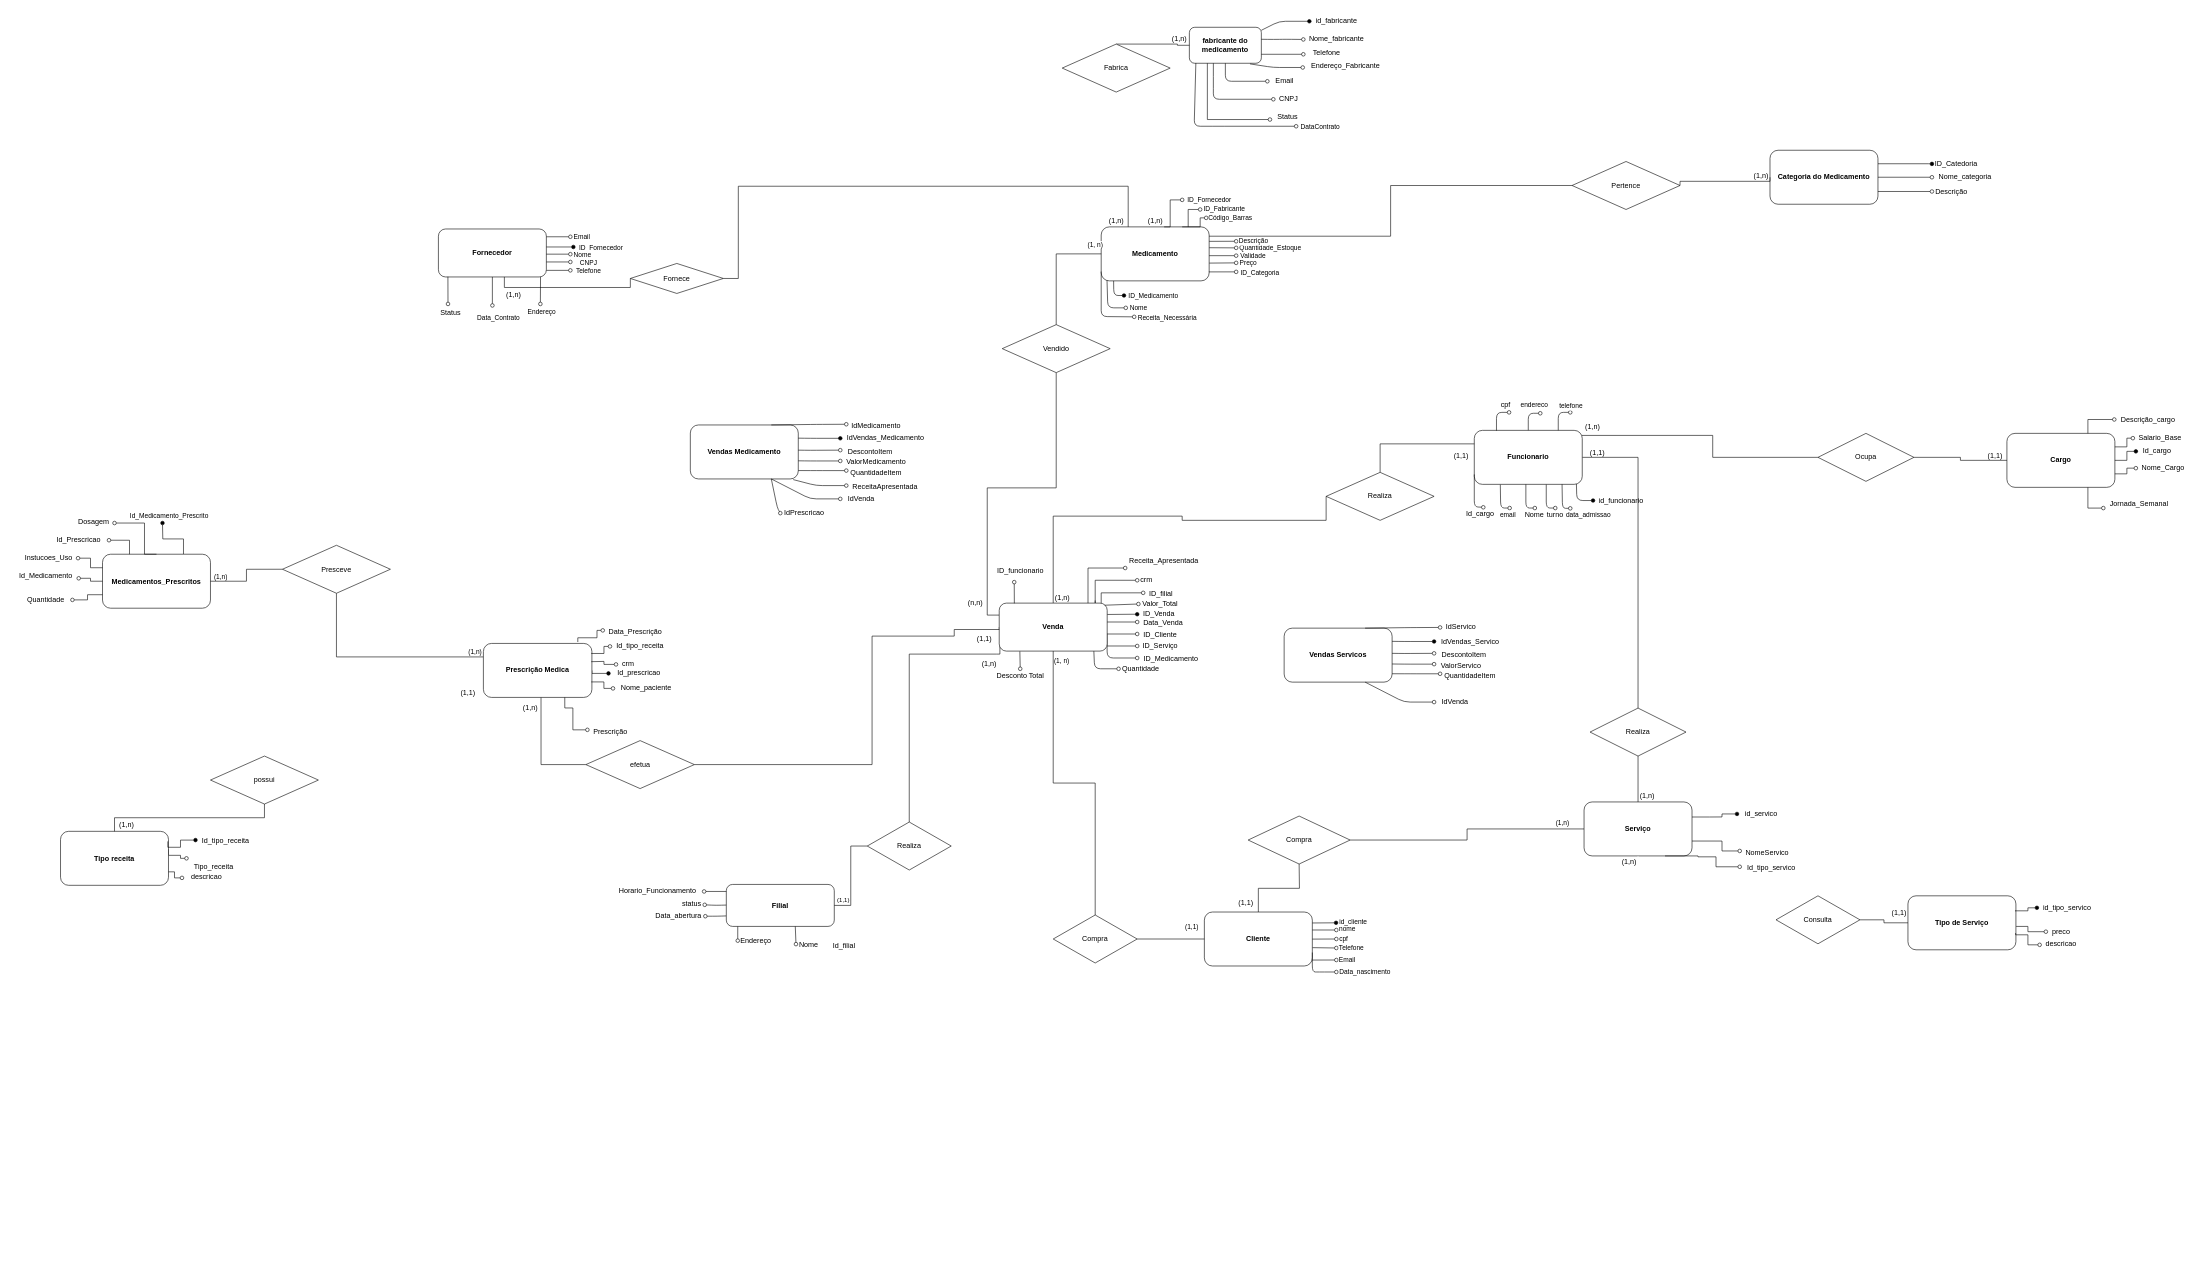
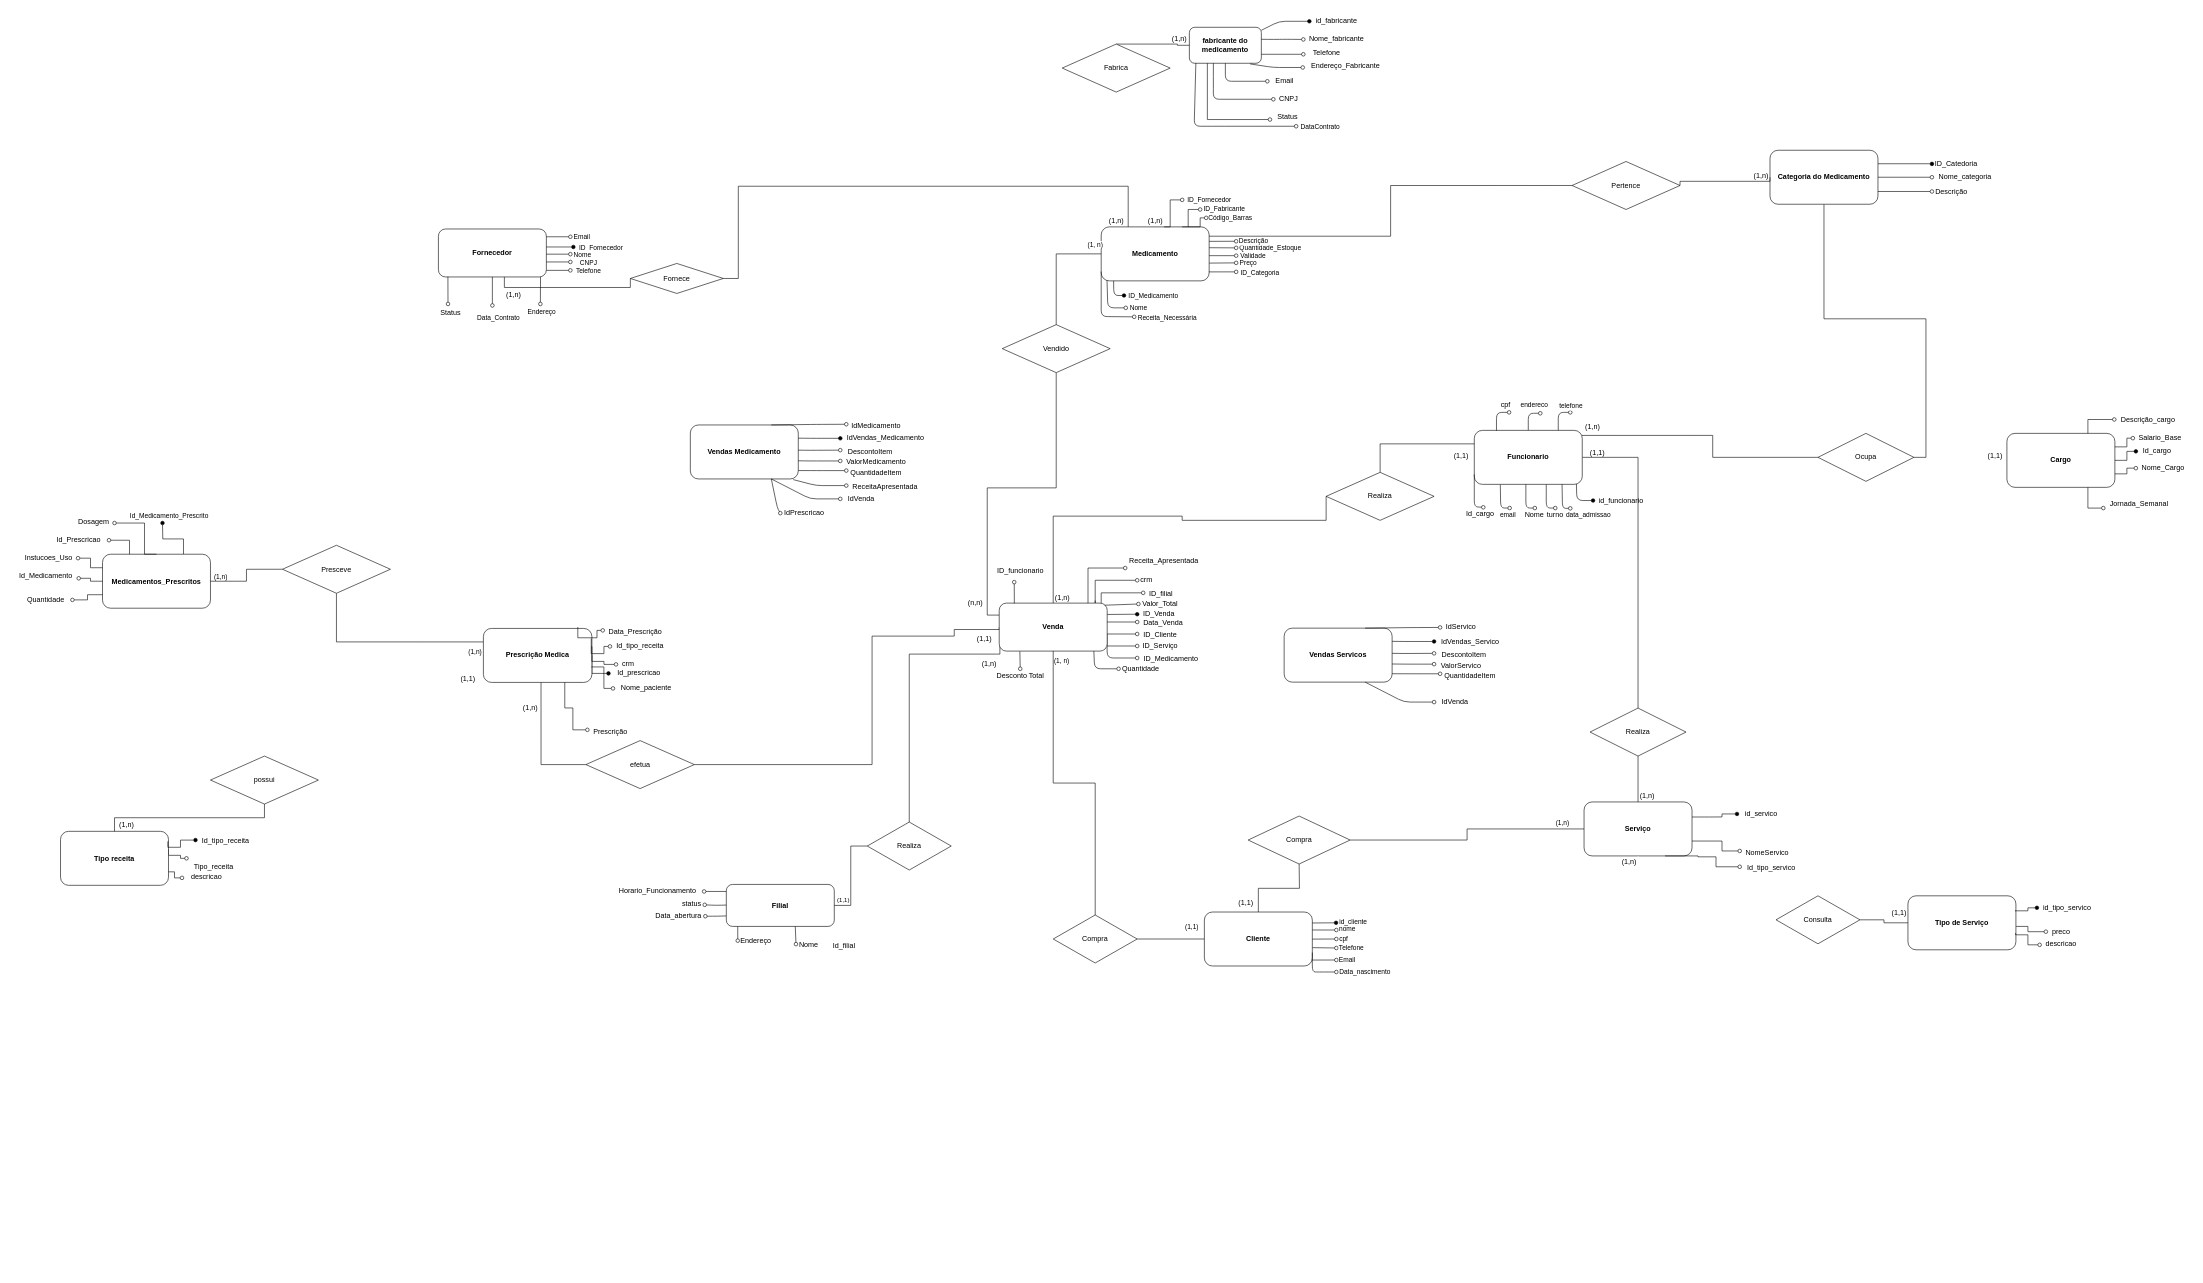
- <mxCell id="121" style="edgeStyle=orthogonalEdgeStyle;rounded=0;orthogonalLoop=1;jettySize=auto;html=1;entryX=0;entryY=0.5;entryDx=0;entryDy=0;endArrow=none;endFill=0;exitX=1;exitY=0.5;exitDx=0;exitDy=0;" parent="109" source="122" target="110" edge="1"><mxGeometry relative="1" as="geometry"><mxPoint x="235" y="125.048" as="sourcePoint" /></mxGeometry></mxCell>
+ <mxCell id="121" style="edgeStyle=orthogonalEdgeStyle;rounded=0;orthogonalLoop=1;jettySize=auto;html=1;endArrow=none;endFill=0;exitX=1;exitY=0.5;exitDx=0;exitDy=0;" parent="109" source="122" target="126" edge="1"><mxGeometry relative="1" as="geometry"><mxPoint x="235" y="125.048" as="sourcePoint" /></mxGeometry></mxCell>
- <mxCell id="21" value="&lt;b&gt;Prescrição Medica&lt;br&gt;&lt;/b&gt;" style="rounded=1;whiteSpace=wrap;html=1;" parent="15" vertex="1"><mxGeometry x="15.021" y="324.938" width="180.88" height="90.001" as="geometry" /></mxCell>
+ <mxCell id="21" value="&lt;b&gt;Prescrição Medica&lt;br&gt;&lt;/b&gt;" style="rounded=1;whiteSpace=wrap;html=1;" parent="15" vertex="1"><mxGeometry x="15.021" y="299.938" width="180.88" height="90.001" as="geometry" /></mxCell>
